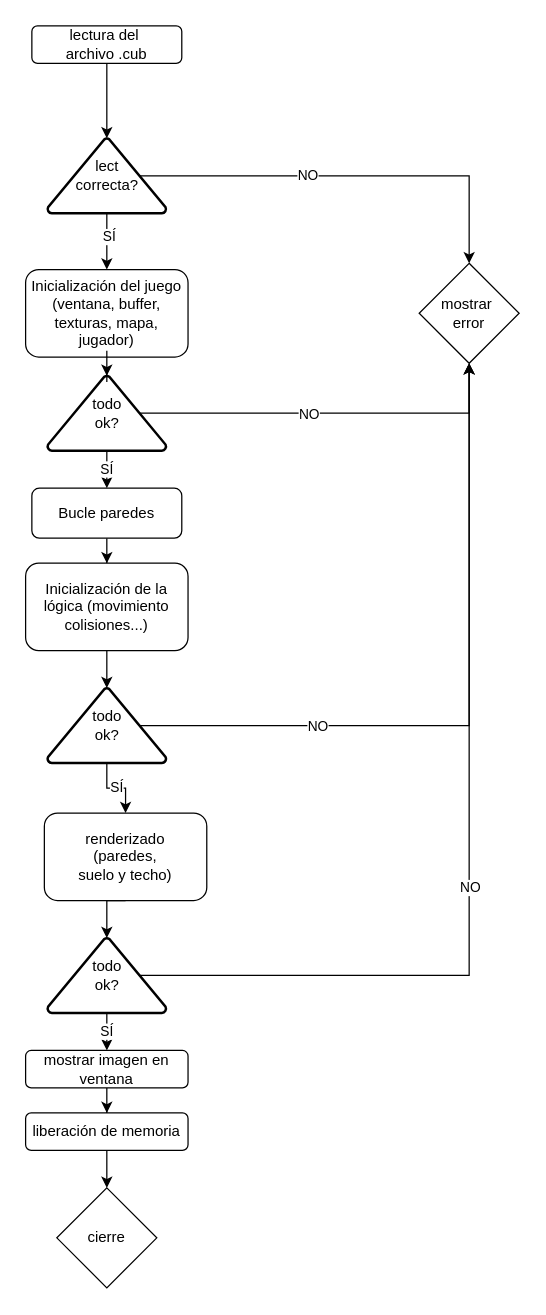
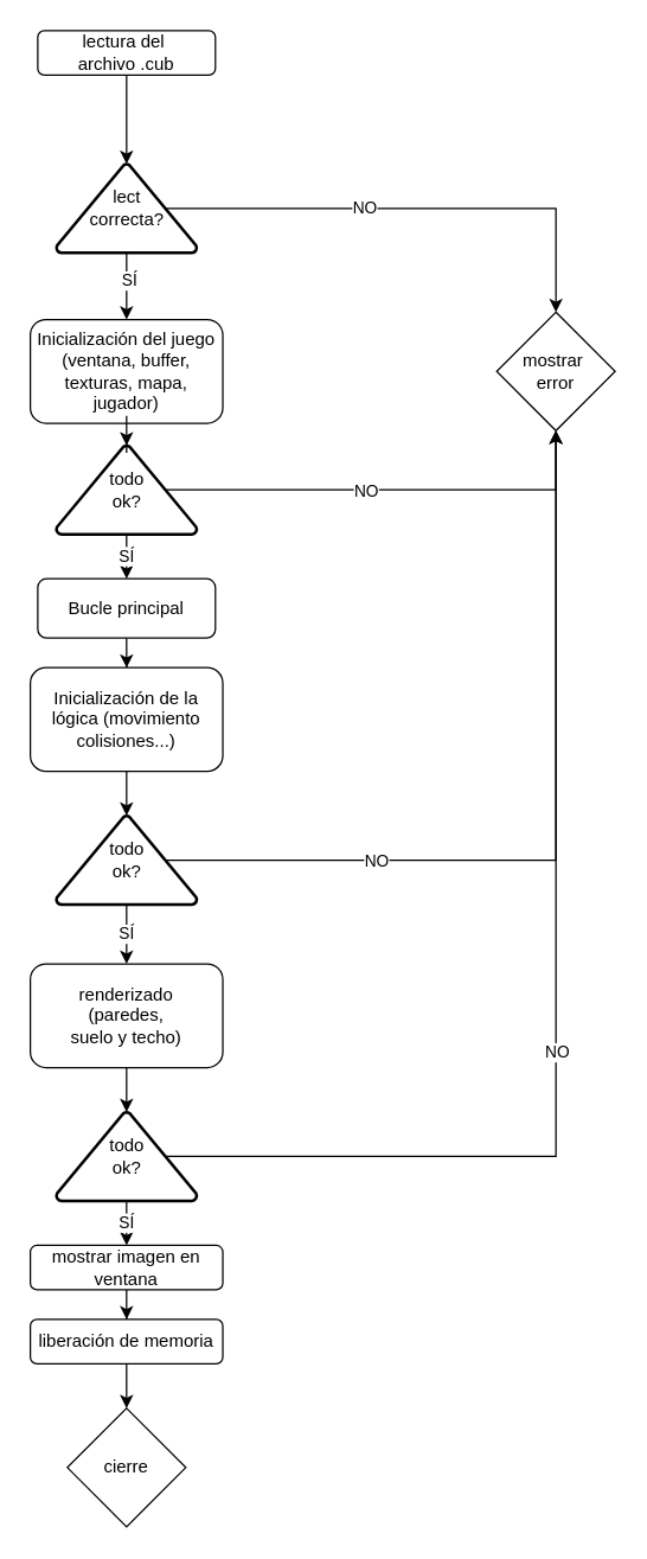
- <mxCell id="10" value="Bucle paredes" style="rounded=1;whiteSpace=wrap;html=1;fontSize=12;glass=0;strokeWidth=1;shadow=0;" vertex="1" parent="1"><mxGeometry x="25" y="390" width="120" height="40" as="geometry" /></mxCell>
+ <mxCell id="10" value="Bucle principal" style="rounded=1;whiteSpace=wrap;html=1;fontSize=12;glass=0;strokeWidth=1;shadow=0;" vertex="1" parent="1"><mxGeometry x="25" y="390" width="120" height="40" as="geometry" /></mxCell>
- <mxCell id="12" value="renderizado&lt;div&gt;(paredes,&lt;/div&gt;&lt;div&gt;suelo y techo)&lt;/div&gt;" style="rounded=1;whiteSpace=wrap;html=1;fontSize=12;glass=0;strokeWidth=1;shadow=0;" vertex="1" parent="1"><mxGeometry x="35" y="650" width="130" height="70" as="geometry" /></mxCell>
+ <mxCell id="12" value="renderizado&lt;div&gt;(paredes,&lt;/div&gt;&lt;div&gt;suelo y techo)&lt;/div&gt;" style="rounded=1;whiteSpace=wrap;html=1;fontSize=12;glass=0;strokeWidth=1;shadow=0;" vertex="1" parent="1"><mxGeometry x="20" y="650" width="130" height="70" as="geometry" /></mxCell>
